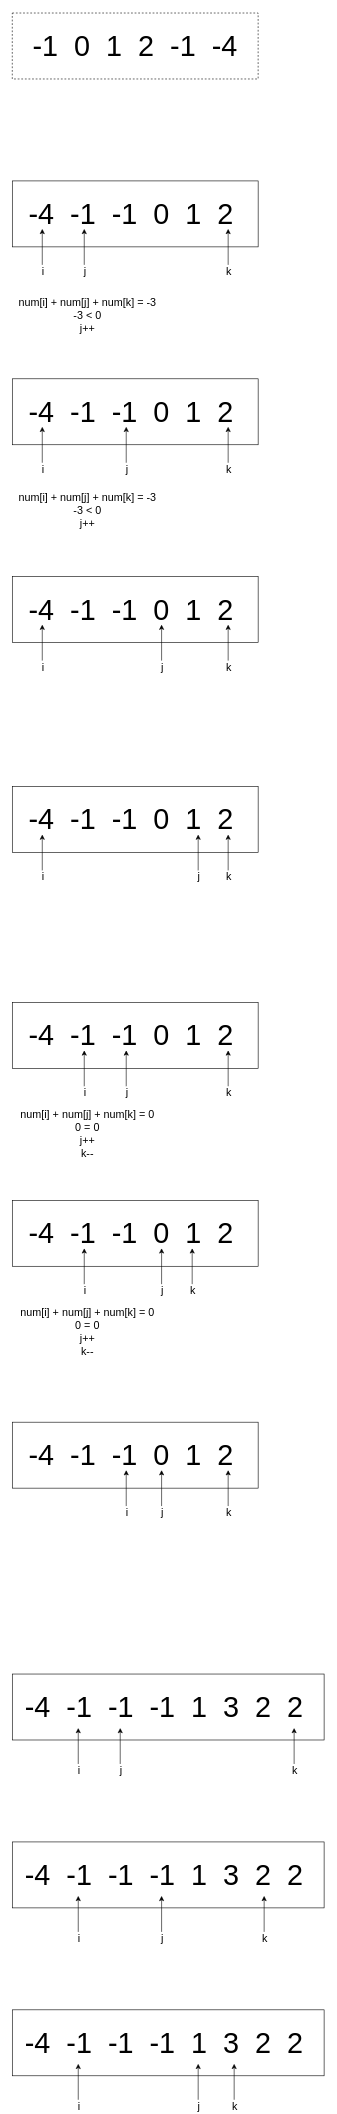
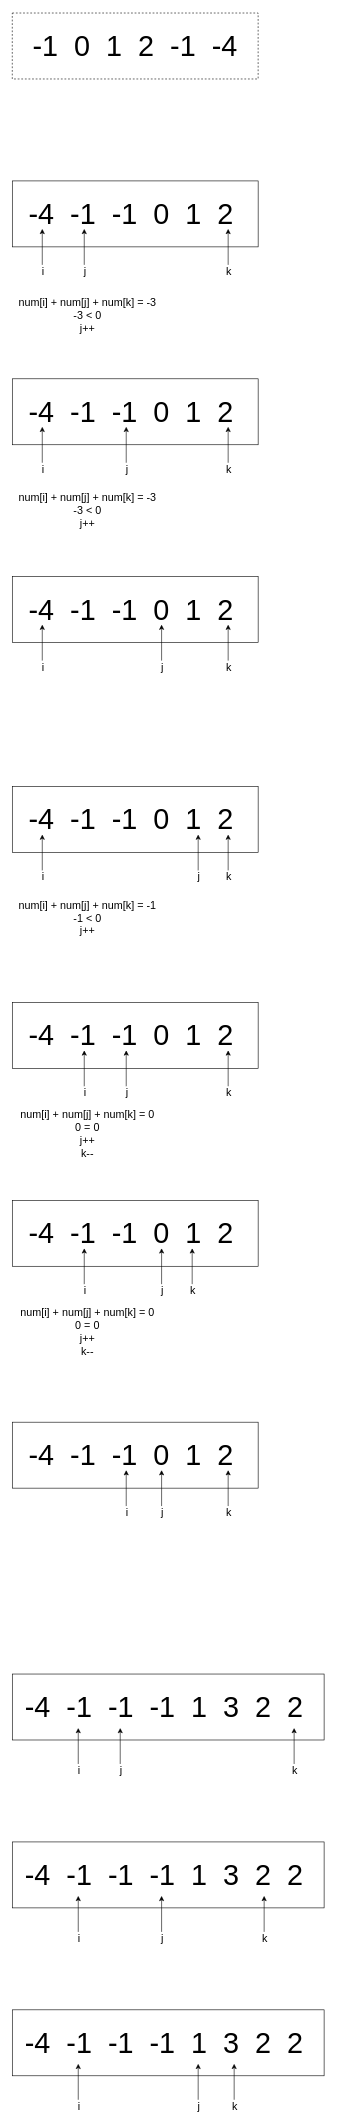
+ <mxCell id="33" value="num[i] + num[j] + num[k] = -1&lt;br&gt;-1 &amp;lt; 0&lt;br&gt;j++" style="text;html=1;align=center;verticalAlign=middle;resizable=0;points=[];autosize=1;strokeColor=none;fillColor=none;fontSize=18;" vertex="1" parent="1"><mxGeometry x="20" y="1490" width="250" height="80" as="geometry" /></mxCell>
